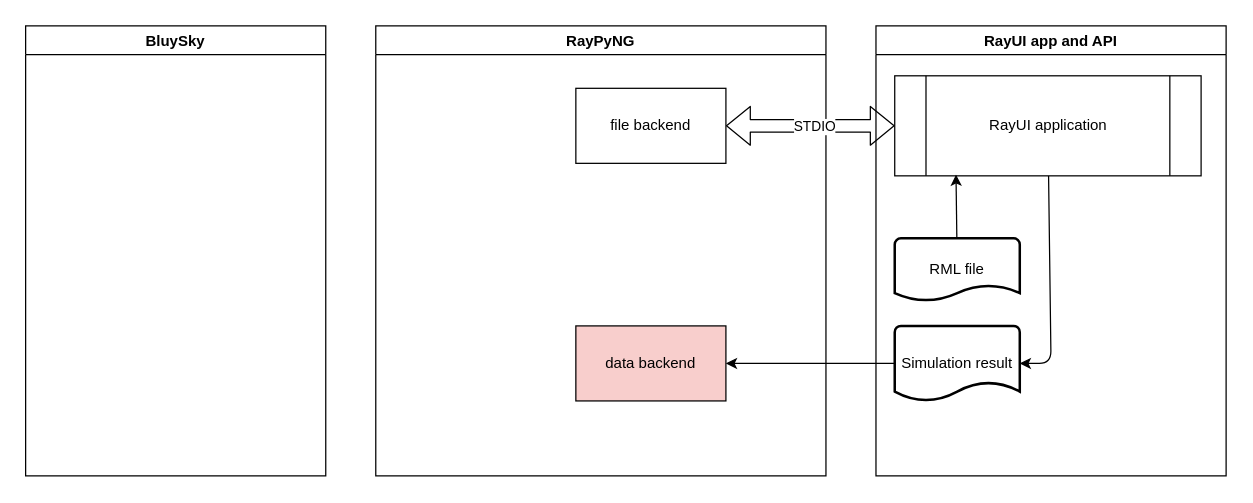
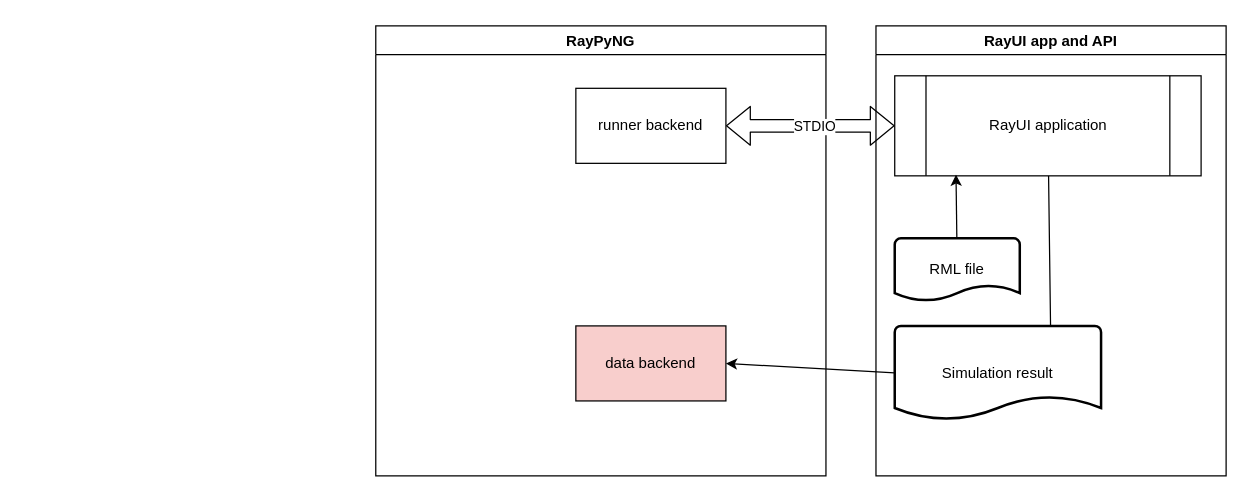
- <mxCell id="3" value="file backend" style="rounded=0;whiteSpace=wrap;html=1;" vertex="1" parent="2"><mxGeometry x="160" y="50" width="120" height="60" as="geometry" /></mxCell>
+ <mxCell id="3" value="runner backend" style="rounded=0;whiteSpace=wrap;html=1;" vertex="1" parent="2"><mxGeometry x="160" y="50" width="120" height="60" as="geometry" /></mxCell>
- <mxCell id="11" value="BluySky" style="swimlane;" vertex="1" parent="1"><mxGeometry x="20" y="20" width="240" height="360" as="geometry" /></mxCell>
- <mxCell id="10" value="Simulation result" style="strokeWidth=2;html=1;shape=mxgraph.flowchart.document2;whiteSpace=wrap;size=0.25;" vertex="1" parent="5"><mxGeometry x="15" y="240" width="100" height="60" as="geometry" /></mxCell>
+ <mxCell id="10" value="Simulation result" style="strokeWidth=2;html=1;shape=mxgraph.flowchart.document2;whiteSpace=wrap;size=0.25;" vertex="1" parent="5"><mxGeometry x="15" y="240" width="165" height="75" as="geometry" /></mxCell>
